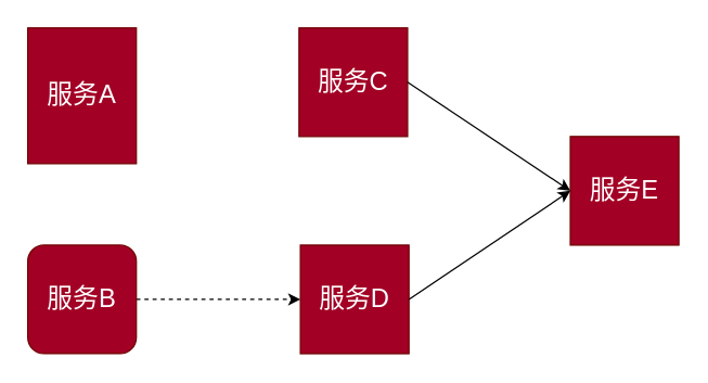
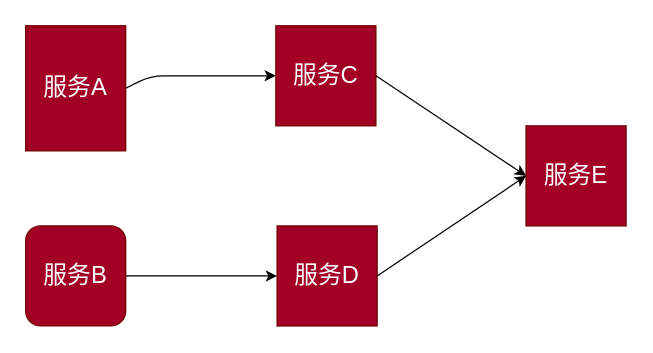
+ <mxCell id="5" value="" style="endArrow=classic;html=1;exitX=1;exitY=0.5;exitDx=0;exitDy=0;entryX=0;entryY=0.5;entryDx=0;entryDy=0;" edge="1" parent="1" source="2" target="3"><mxGeometry width="50" height="50" relative="1" as="geometry"><mxPoint x="160" y="120" as="sourcePoint" /><mxPoint x="200" y="60" as="targetPoint" /><Array as="points"><mxPoint x="120" y="60" /></Array></mxGeometry></mxCell>
- <mxCell id="6" value="" style="edgeStyle=orthogonalEdgeStyle;rounded=0;orthogonalLoop=1;jettySize=auto;html=1;dashed=1;" edge="1" parent="1" source="7" target="4"><mxGeometry relative="1" as="geometry" /></mxCell>
+ <mxCell id="6" value="" style="edgeStyle=orthogonalEdgeStyle;rounded=0;orthogonalLoop=1;jettySize=auto;html=1;" edge="1" parent="1" source="7" target="4"><mxGeometry relative="1" as="geometry" /></mxCell>
